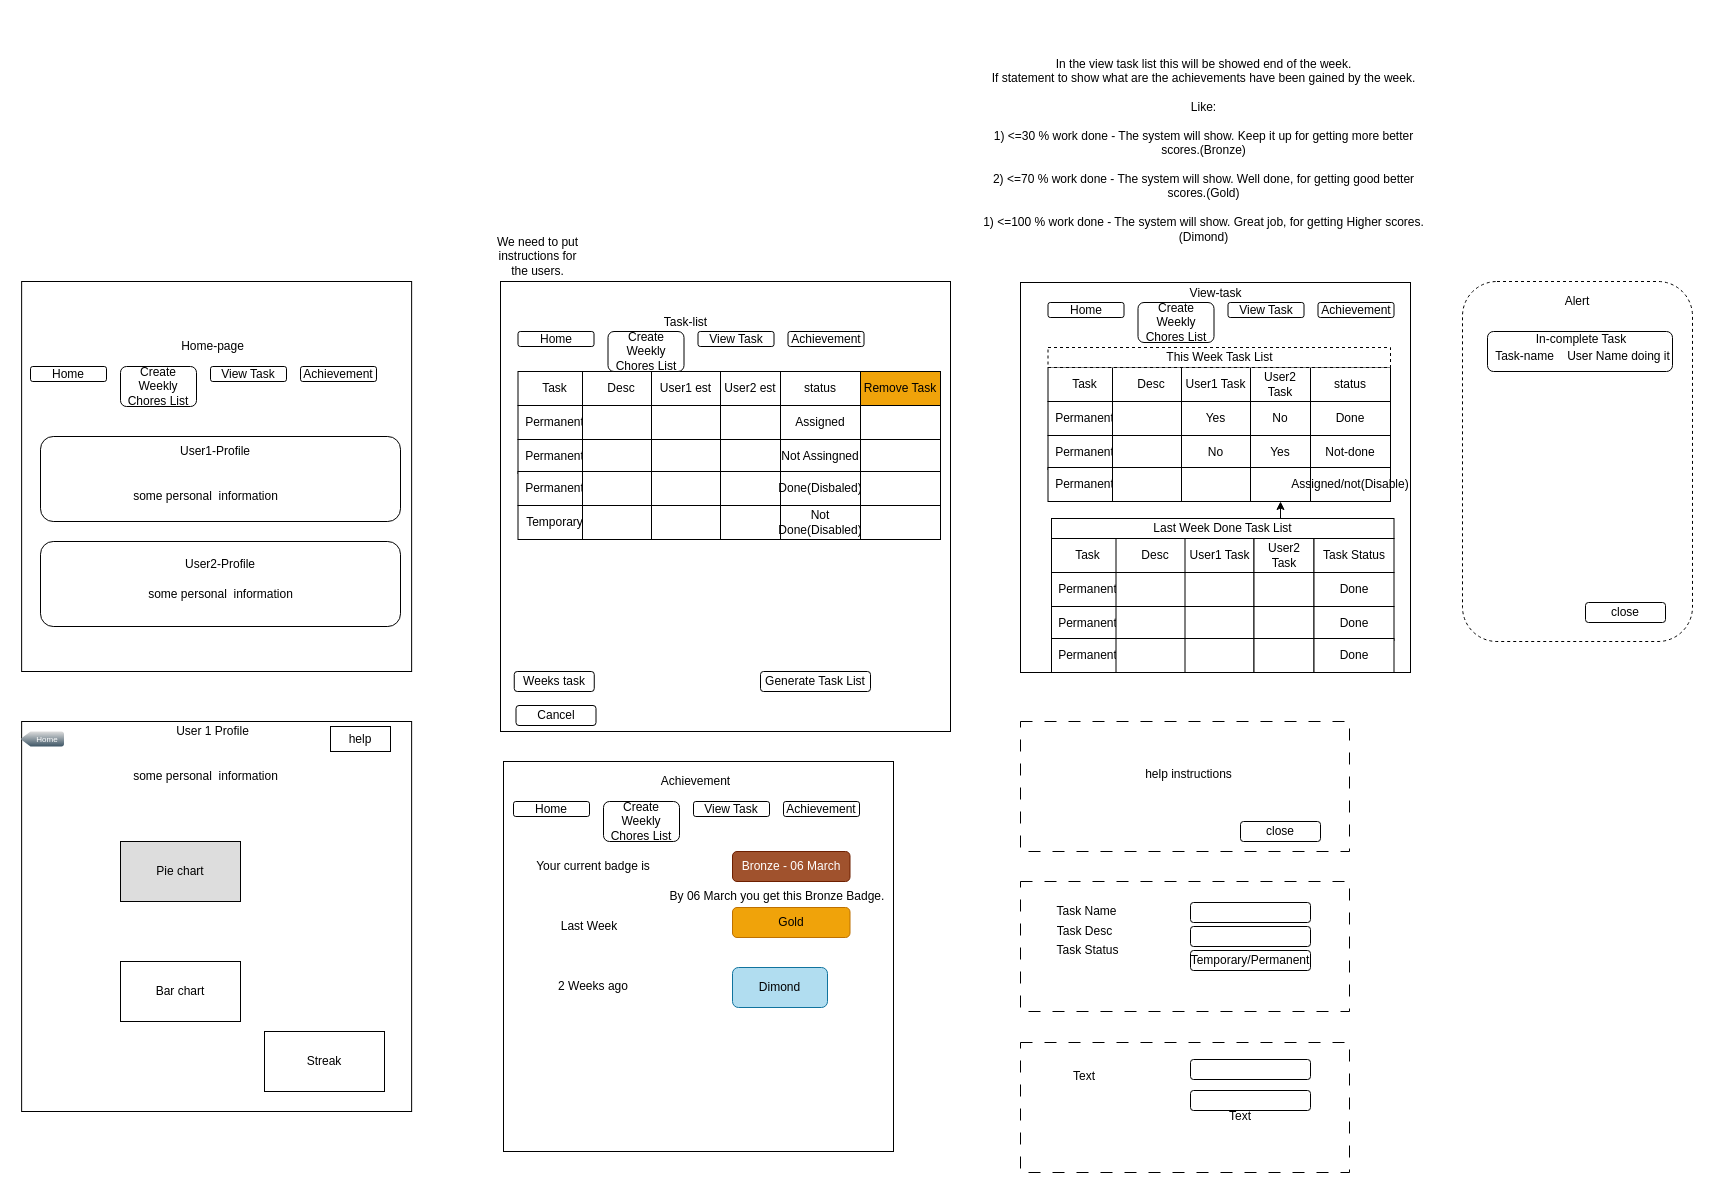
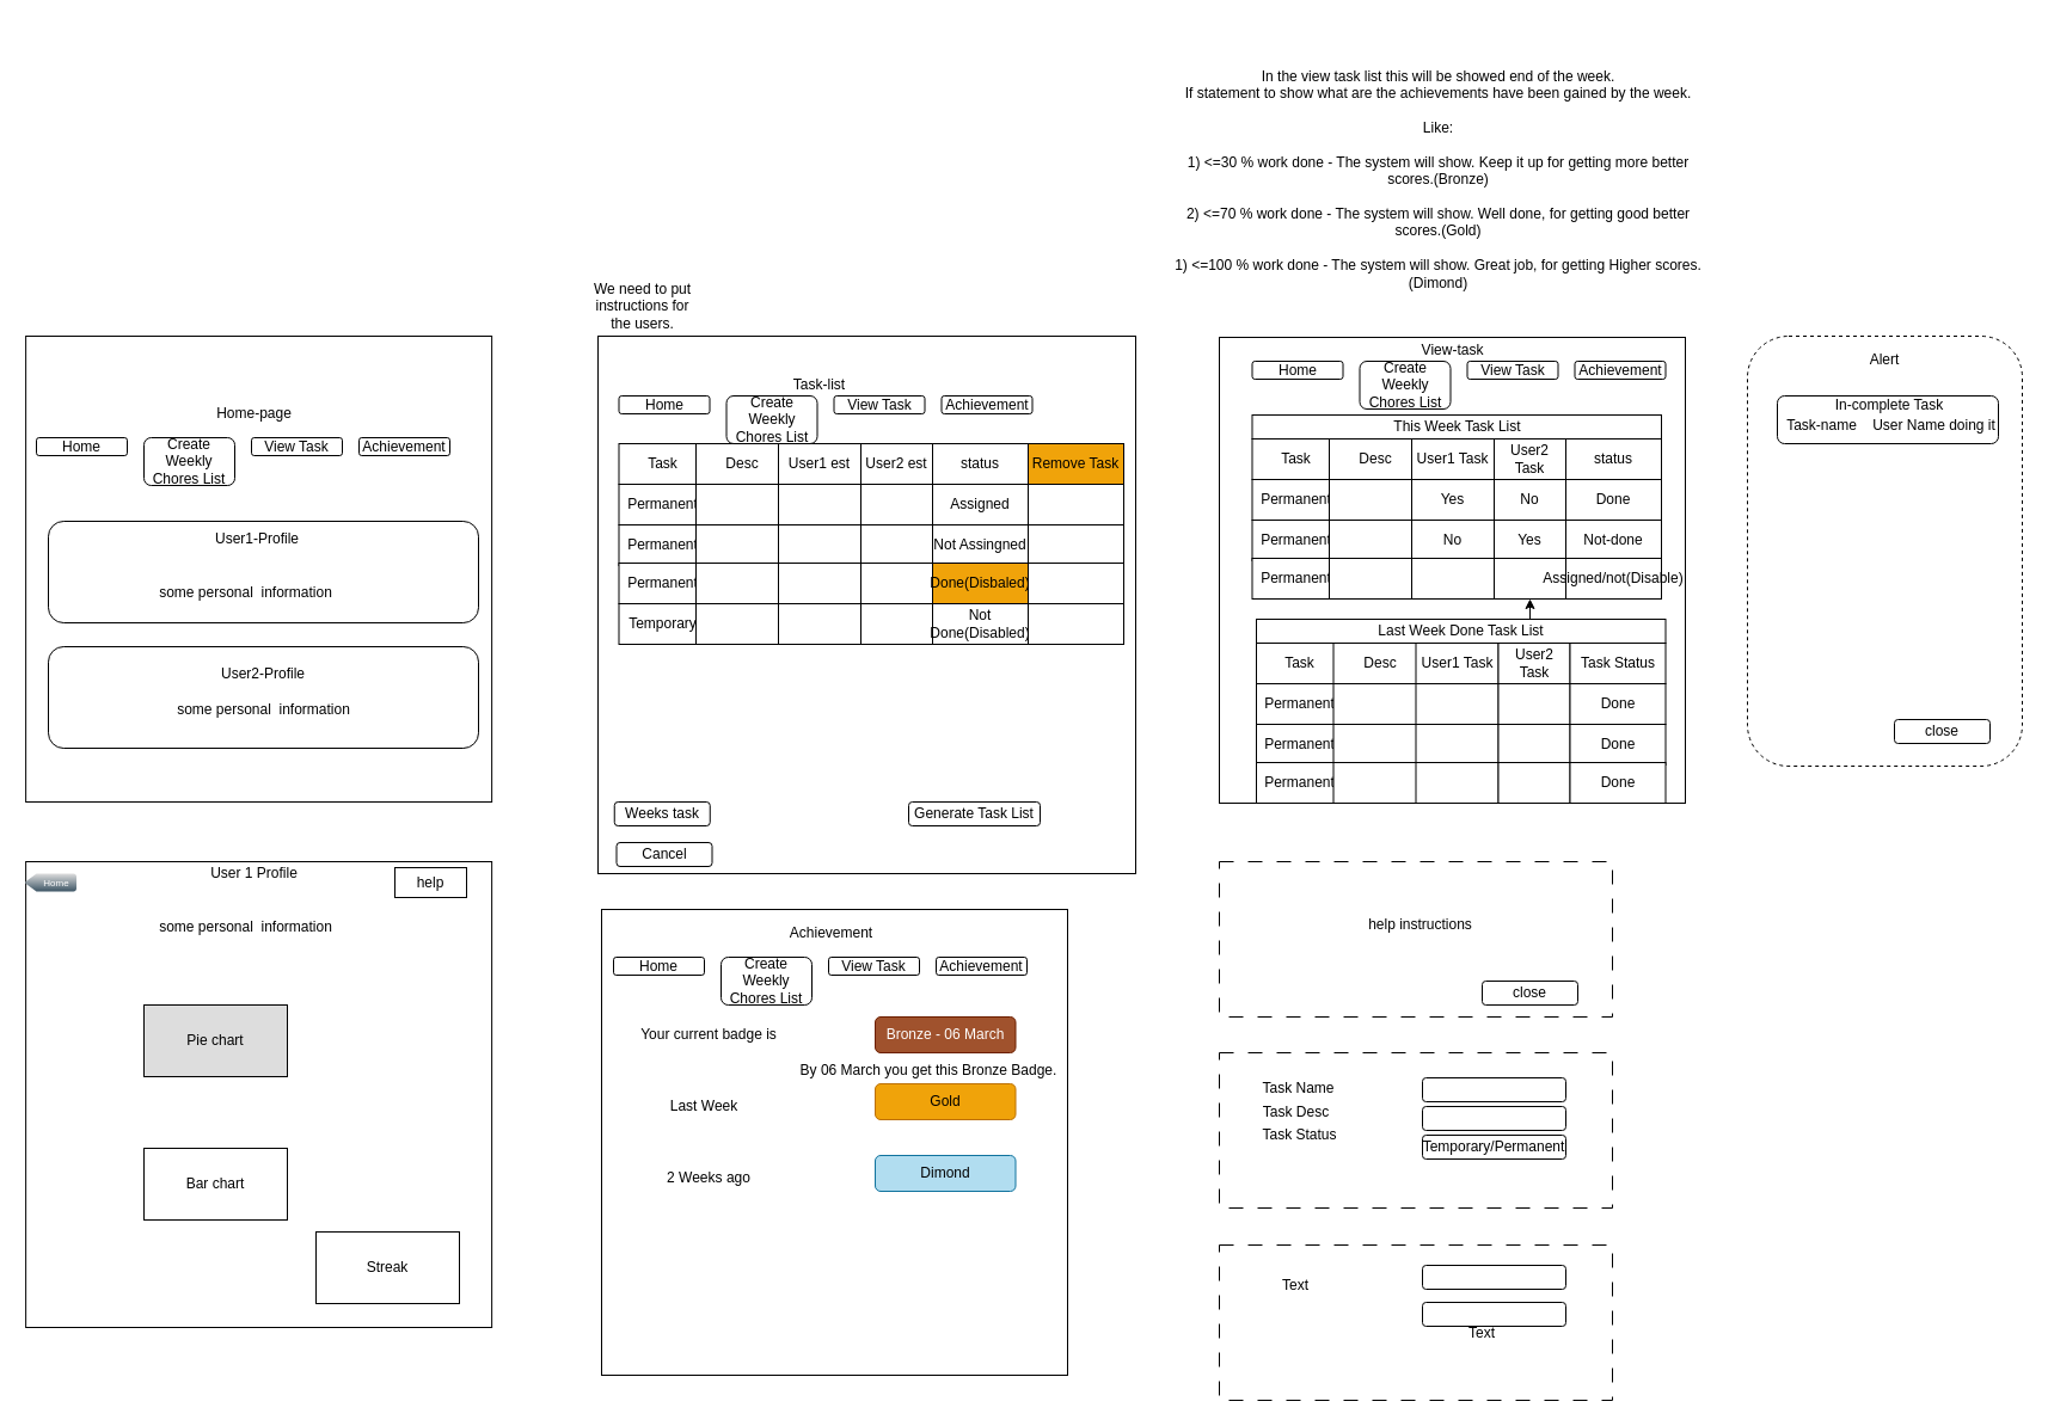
- <mxCell id="93" value="This Week Task List" style="rounded=0;whiteSpace=wrap;html=1;dashed=1;" parent="65" vertex="1"><mxGeometry x="27.5" y="69" width="342.5" height="20" as="geometry" /></mxCell>
+ <mxCell id="93" value="This Week Task List" style="rounded=0;whiteSpace=wrap;html=1;" parent="65" vertex="1"><mxGeometry x="27.5" y="69" width="342.5" height="20" as="geometry" /></mxCell>
- <mxCell id="62" value="Done(Disbaled)" style="rounded=0;whiteSpace=wrap;html=1;" parent="24" vertex="1"><mxGeometry x="280" y="190" width="80" height="34" as="geometry" /></mxCell>
+ <mxCell id="62" value="Done(Disbaled)" style="rounded=0;whiteSpace=wrap;html=1;fillColor=#f0a30a;" parent="24" vertex="1"><mxGeometry x="280" y="190" width="80" height="34" as="geometry" /></mxCell>
- <mxCell id="136" value="Dimond" style="rounded=1;whiteSpace=wrap;html=1;fillColor=#b1ddf0;strokeColor=#10739e;" parent="124" vertex="1"><mxGeometry x="233" y="206" width="95" height="40" as="geometry" /></mxCell>
+ <mxCell id="136" value="Dimond" style="rounded=1;whiteSpace=wrap;html=1;fillColor=#b1ddf0;strokeColor=#10739e;" parent="124" vertex="1"><mxGeometry x="233" y="206" width="117.5" height="30" as="geometry" /></mxCell>
